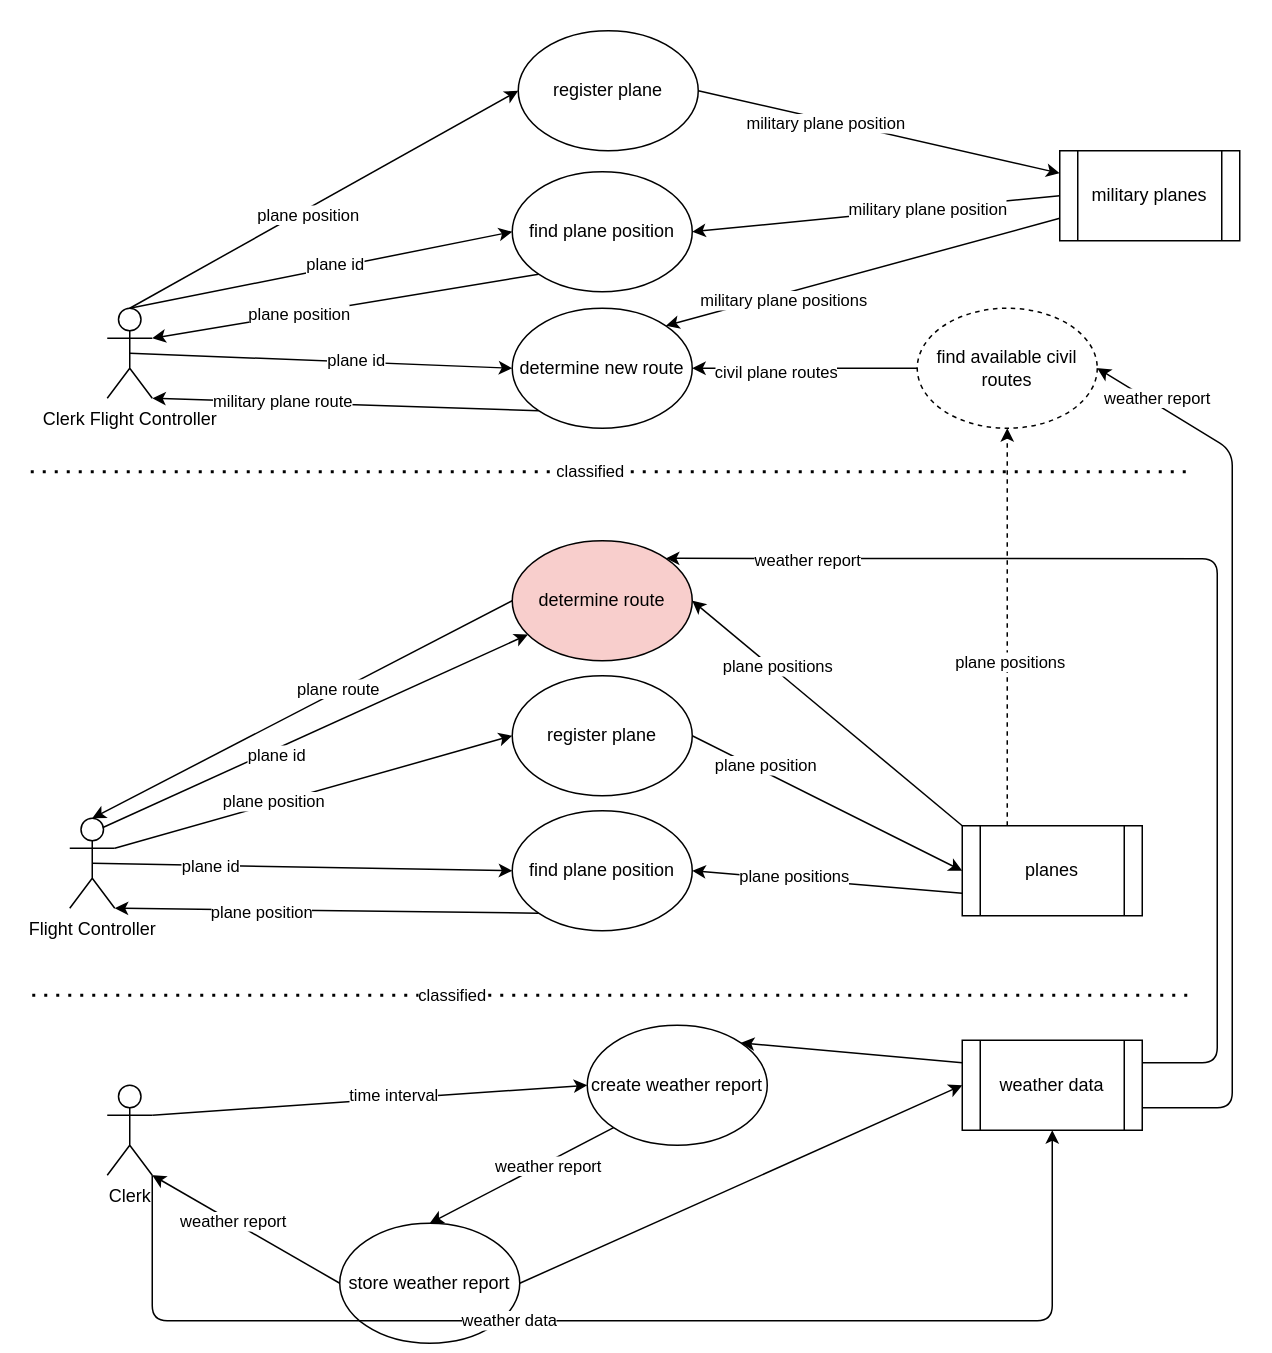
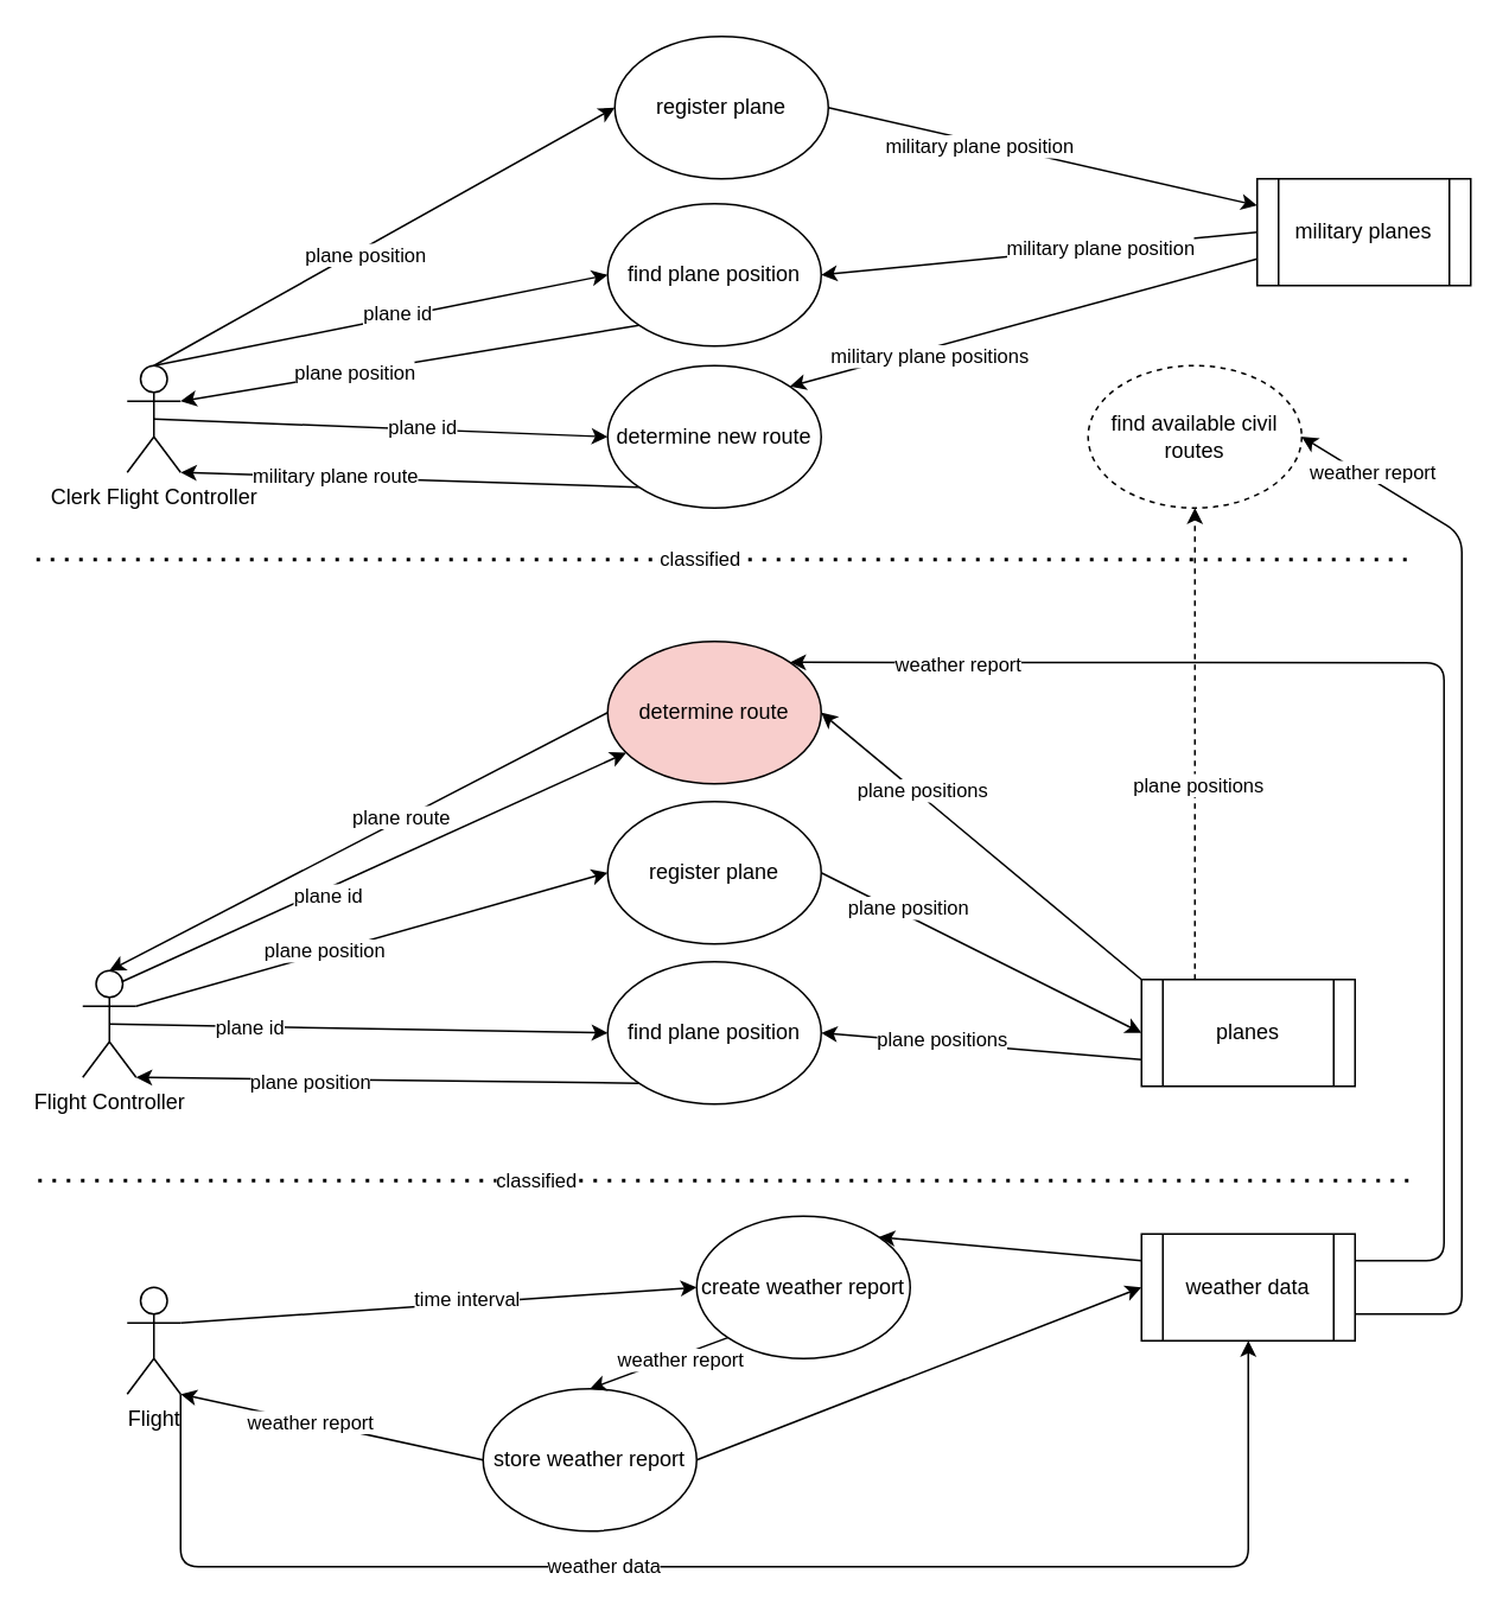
- <mxCell id="64" value="" style="endArrow=classic;html=1;entryX=1;entryY=0.5;entryDx=0;entryDy=0;exitX=0;exitY=0.5;exitDx=0;exitDy=0;" parent="1" source="63" target="41" edge="1"><mxGeometry width="50" height="50" relative="1" as="geometry"><mxPoint x="641" y="260" as="sourcePoint" /><mxPoint x="461" y="245" as="targetPoint" /></mxGeometry></mxCell>
- <mxCell id="65" value="civil plane routes" style="edgeLabel;html=1;align=center;verticalAlign=middle;resizable=0;points=[];" parent="64" vertex="1" connectable="0"><mxGeometry x="0.267" y="2" relative="1" as="geometry"><mxPoint as="offset" /></mxGeometry></mxCell>
- <mxCell id="9" value="Clerk" style="shape=umlActor;verticalLabelPosition=bottom;verticalAlign=top;html=1;outlineConnect=0;" parent="1" vertex="1"><mxGeometry x="71" y="723" width="30" height="60" as="geometry" /></mxCell>
+ <mxCell id="9" value="Flight" style="shape=umlActor;verticalLabelPosition=bottom;verticalAlign=top;html=1;outlineConnect=0;" parent="1" vertex="1"><mxGeometry x="71" y="723" width="30" height="60" as="geometry" /></mxCell>
- <mxCell id="6" value="store weather report" style="ellipse;whiteSpace=wrap;html=1;" parent="1" vertex="1"><mxGeometry x="226" y="815" width="120" height="80" as="geometry" /></mxCell>
+ <mxCell id="6" value="store weather report" style="ellipse;whiteSpace=wrap;html=1;" parent="1" vertex="1"><mxGeometry x="271" y="780" width="120" height="80" as="geometry" /></mxCell>
